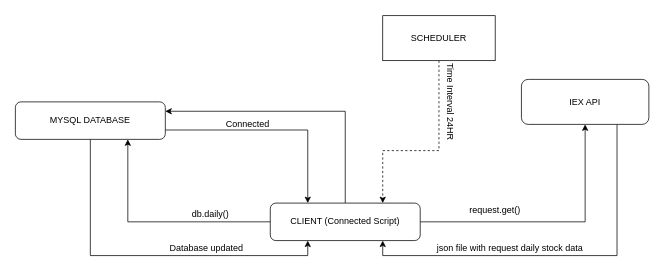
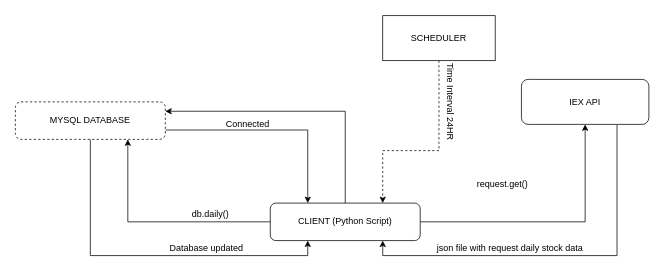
- <mxCell id="8" value="MYSQL DATABASE" style="rounded=1;whiteSpace=wrap;html=1;" vertex="1" parent="1"><mxGeometry x="20" y="135" width="200" height="50" as="geometry" /></mxCell>
+ <mxCell id="8" value="MYSQL DATABASE" style="rounded=1;whiteSpace=wrap;html=1;dashed=1;" vertex="1" parent="1"><mxGeometry x="20" y="135" width="200" height="50" as="geometry" /></mxCell>
- <mxCell id="9" value="request.get()" style="text;html=1;strokeColor=none;fillColor=none;align=center;verticalAlign=middle;whiteSpace=wrap;rounded=0;" vertex="1" parent="1"><mxGeometry x="610" y="270" width="100" height="20" as="geometry" /></mxCell>
+ <mxCell id="9" value="request.get()" style="text;html=1;strokeColor=none;fillColor=none;align=center;verticalAlign=middle;whiteSpace=wrap;rounded=0;" vertex="1" parent="1"><mxGeometry x="620" y="235" width="100" height="20" as="geometry" /></mxCell>
- <mxCell id="5" value="CLIENT (Connected Script)" style="rounded=1;whiteSpace=wrap;html=1;" vertex="1" parent="1"><mxGeometry x="360" y="270" width="200" height="50" as="geometry" /></mxCell>
+ <mxCell id="5" value="CLIENT (Python Script)" style="rounded=1;whiteSpace=wrap;html=1;" vertex="1" parent="1"><mxGeometry x="360" y="270" width="200" height="50" as="geometry" /></mxCell>
